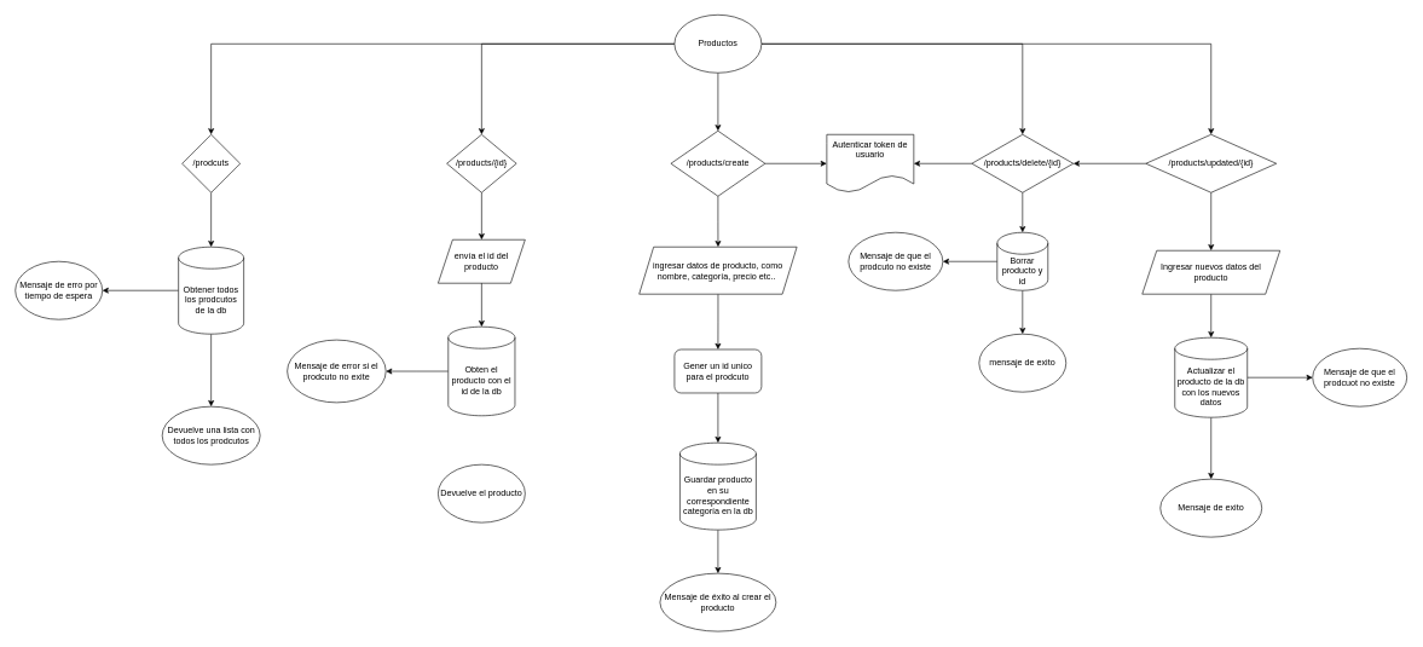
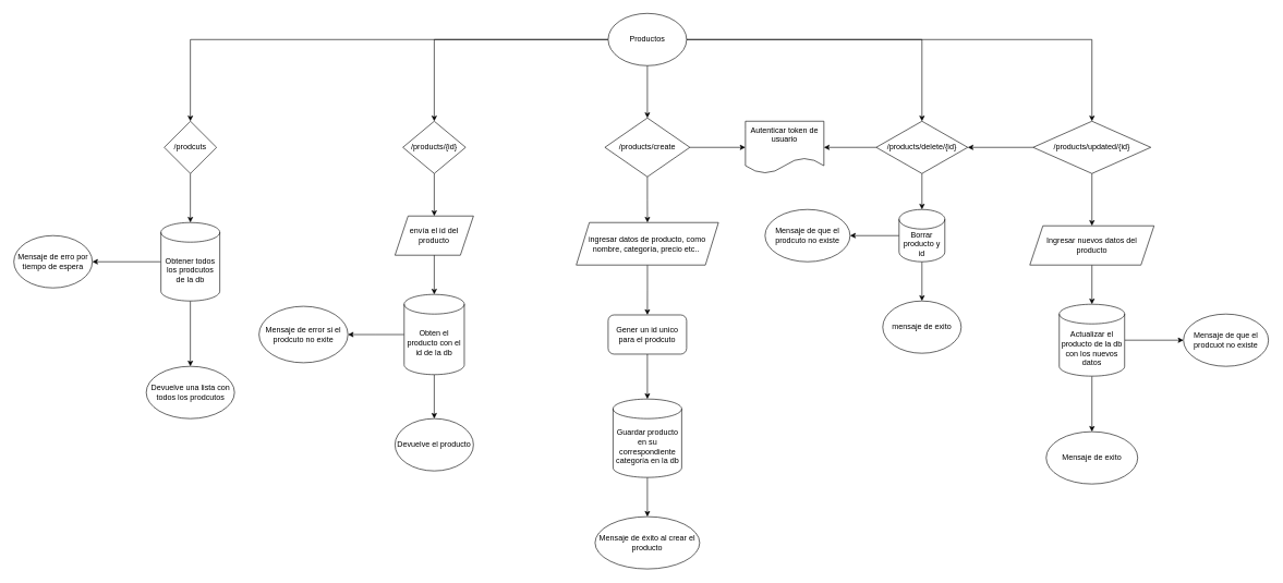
+ <mxCell id="25" style="edgeStyle=orthogonalEdgeStyle;rounded=0;orthogonalLoop=1;jettySize=auto;html=1;" edge="1" parent="1" source="27" target="29"><mxGeometry relative="1" as="geometry" /></mxCell>
